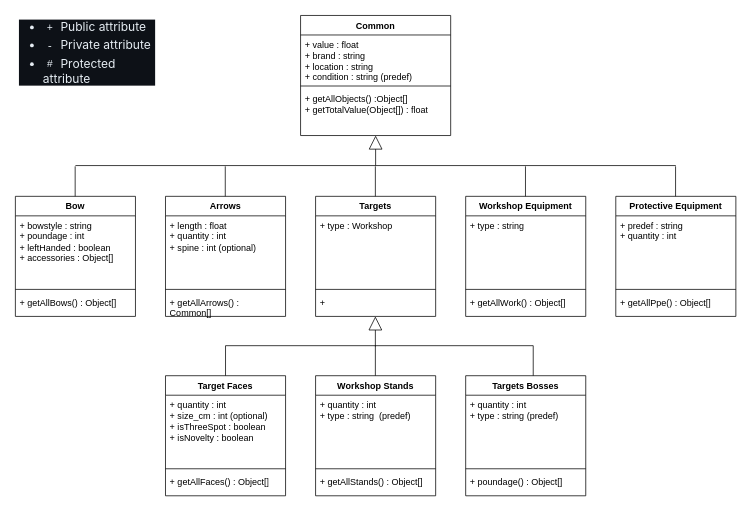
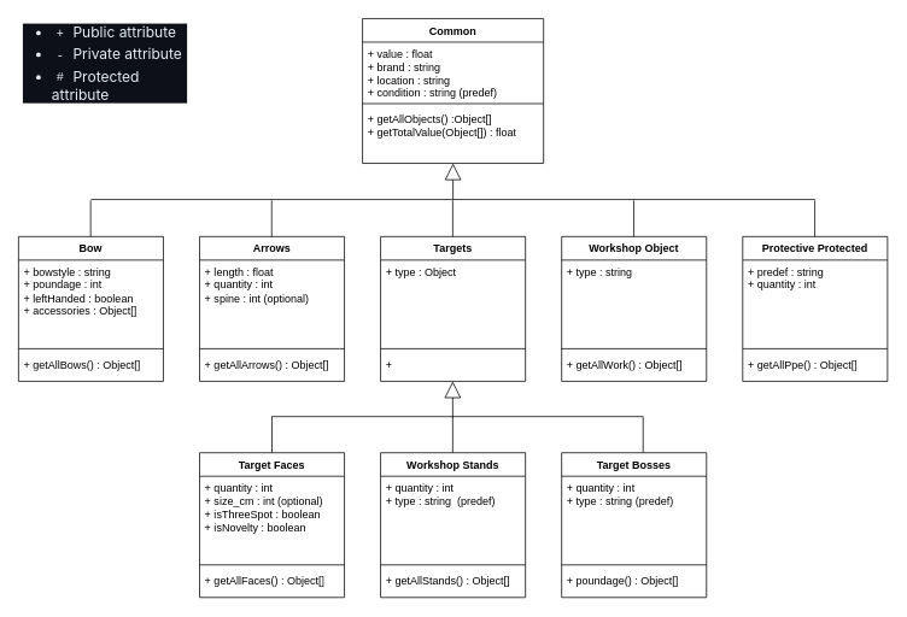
- <mxCell id="19" value="Workshop Equipment" style="swimlane;fontStyle=1;align=center;verticalAlign=top;childLayout=stackLayout;horizontal=1;startSize=26;horizontalStack=0;resizeParent=1;resizeParentMax=0;resizeLast=0;collapsible=1;marginBottom=0;whiteSpace=wrap;html=1;" parent="1" vertex="1"><mxGeometry x="620" y="261" width="160" height="160" as="geometry" /></mxCell>
+ <mxCell id="19" value="Workshop Object" style="swimlane;fontStyle=1;align=center;verticalAlign=top;childLayout=stackLayout;horizontal=1;startSize=26;horizontalStack=0;resizeParent=1;resizeParentMax=0;resizeLast=0;collapsible=1;marginBottom=0;whiteSpace=wrap;html=1;" parent="1" vertex="1"><mxGeometry x="620" y="261" width="160" height="160" as="geometry" /></mxCell>
- <mxCell id="15" value="Protective Equipment" style="swimlane;fontStyle=1;align=center;verticalAlign=top;childLayout=stackLayout;horizontal=1;startSize=26;horizontalStack=0;resizeParent=1;resizeParentMax=0;resizeLast=0;collapsible=1;marginBottom=0;whiteSpace=wrap;html=1;" parent="1" vertex="1"><mxGeometry x="820" y="261" width="160" height="160" as="geometry" /></mxCell>
+ <mxCell id="15" value="Protective Protected" style="swimlane;fontStyle=1;align=center;verticalAlign=top;childLayout=stackLayout;horizontal=1;startSize=26;horizontalStack=0;resizeParent=1;resizeParentMax=0;resizeLast=0;collapsible=1;marginBottom=0;whiteSpace=wrap;html=1;" parent="1" vertex="1"><mxGeometry x="820" y="261" width="160" height="160" as="geometry" /></mxCell>
- <mxCell id="24" value="+ type : Workshop" style="text;strokeColor=none;fillColor=none;align=left;verticalAlign=top;spacingLeft=4;spacingRight=4;overflow=hidden;rotatable=0;points=[[0,0.5],[1,0.5]];portConstraint=eastwest;whiteSpace=wrap;html=1;" parent="23" vertex="1"><mxGeometry y="26" width="160" height="94" as="geometry" /></mxCell>
+ <mxCell id="24" value="+ type : Object" style="text;strokeColor=none;fillColor=none;align=left;verticalAlign=top;spacingLeft=4;spacingRight=4;overflow=hidden;rotatable=0;points=[[0,0.5],[1,0.5]];portConstraint=eastwest;whiteSpace=wrap;html=1;" parent="23" vertex="1"><mxGeometry y="26" width="160" height="94" as="geometry" /></mxCell>
- <mxCell id="10" value="+ getAllArrows() : Common[]" style="text;strokeColor=none;fillColor=none;align=left;verticalAlign=top;spacingLeft=4;spacingRight=4;overflow=hidden;rotatable=0;points=[[0,0.5],[1,0.5]];portConstraint=eastwest;whiteSpace=wrap;html=1;" parent="7" vertex="1"><mxGeometry y="128" width="160" height="32" as="geometry" /></mxCell>
+ <mxCell id="10" value="+ getAllArrows() : Object[]" style="text;strokeColor=none;fillColor=none;align=left;verticalAlign=top;spacingLeft=4;spacingRight=4;overflow=hidden;rotatable=0;points=[[0,0.5],[1,0.5]];portConstraint=eastwest;whiteSpace=wrap;html=1;" parent="7" vertex="1"><mxGeometry y="128" width="160" height="32" as="geometry" /></mxCell>
- <mxCell id="35" value="Targets Bosses" style="swimlane;fontStyle=1;align=center;verticalAlign=top;childLayout=stackLayout;horizontal=1;startSize=26;horizontalStack=0;resizeParent=1;resizeParentMax=0;resizeLast=0;collapsible=1;marginBottom=0;whiteSpace=wrap;html=1;" parent="1" vertex="1"><mxGeometry x="620" y="500" width="160" height="160" as="geometry" /></mxCell>
+ <mxCell id="35" value="Target Bosses" style="swimlane;fontStyle=1;align=center;verticalAlign=top;childLayout=stackLayout;horizontal=1;startSize=26;horizontalStack=0;resizeParent=1;resizeParentMax=0;resizeLast=0;collapsible=1;marginBottom=0;whiteSpace=wrap;html=1;" parent="1" vertex="1"><mxGeometry x="620" y="500" width="160" height="160" as="geometry" /></mxCell>
